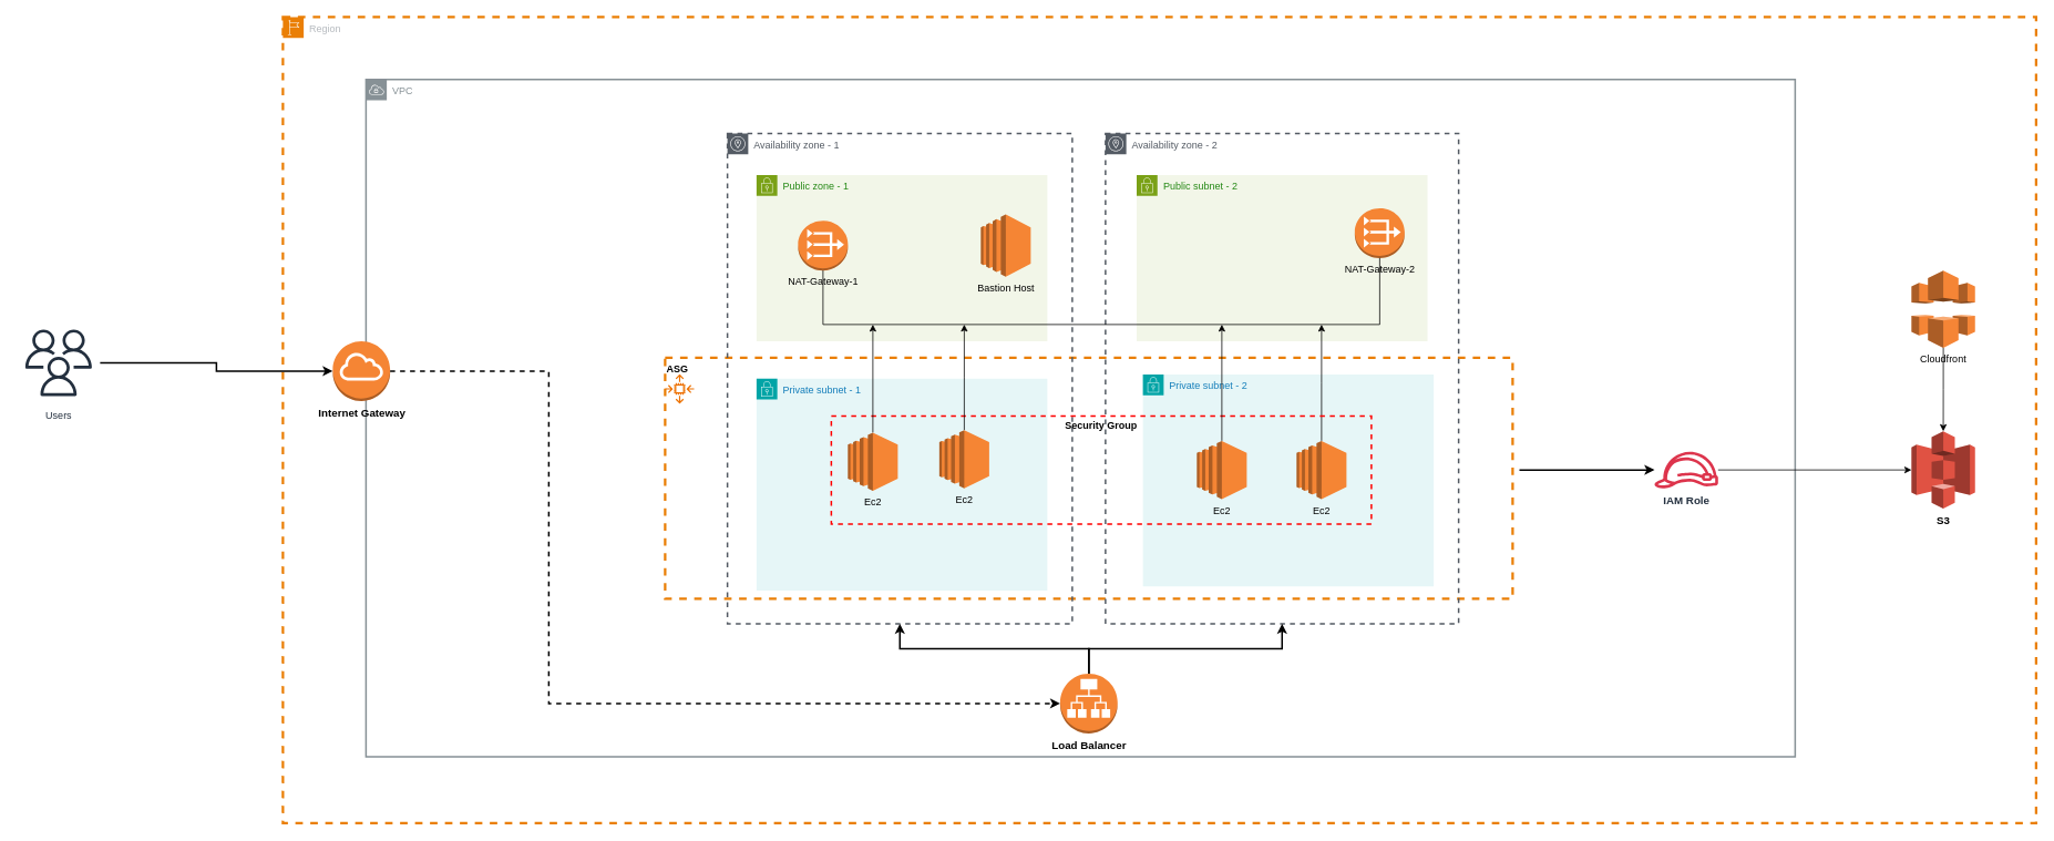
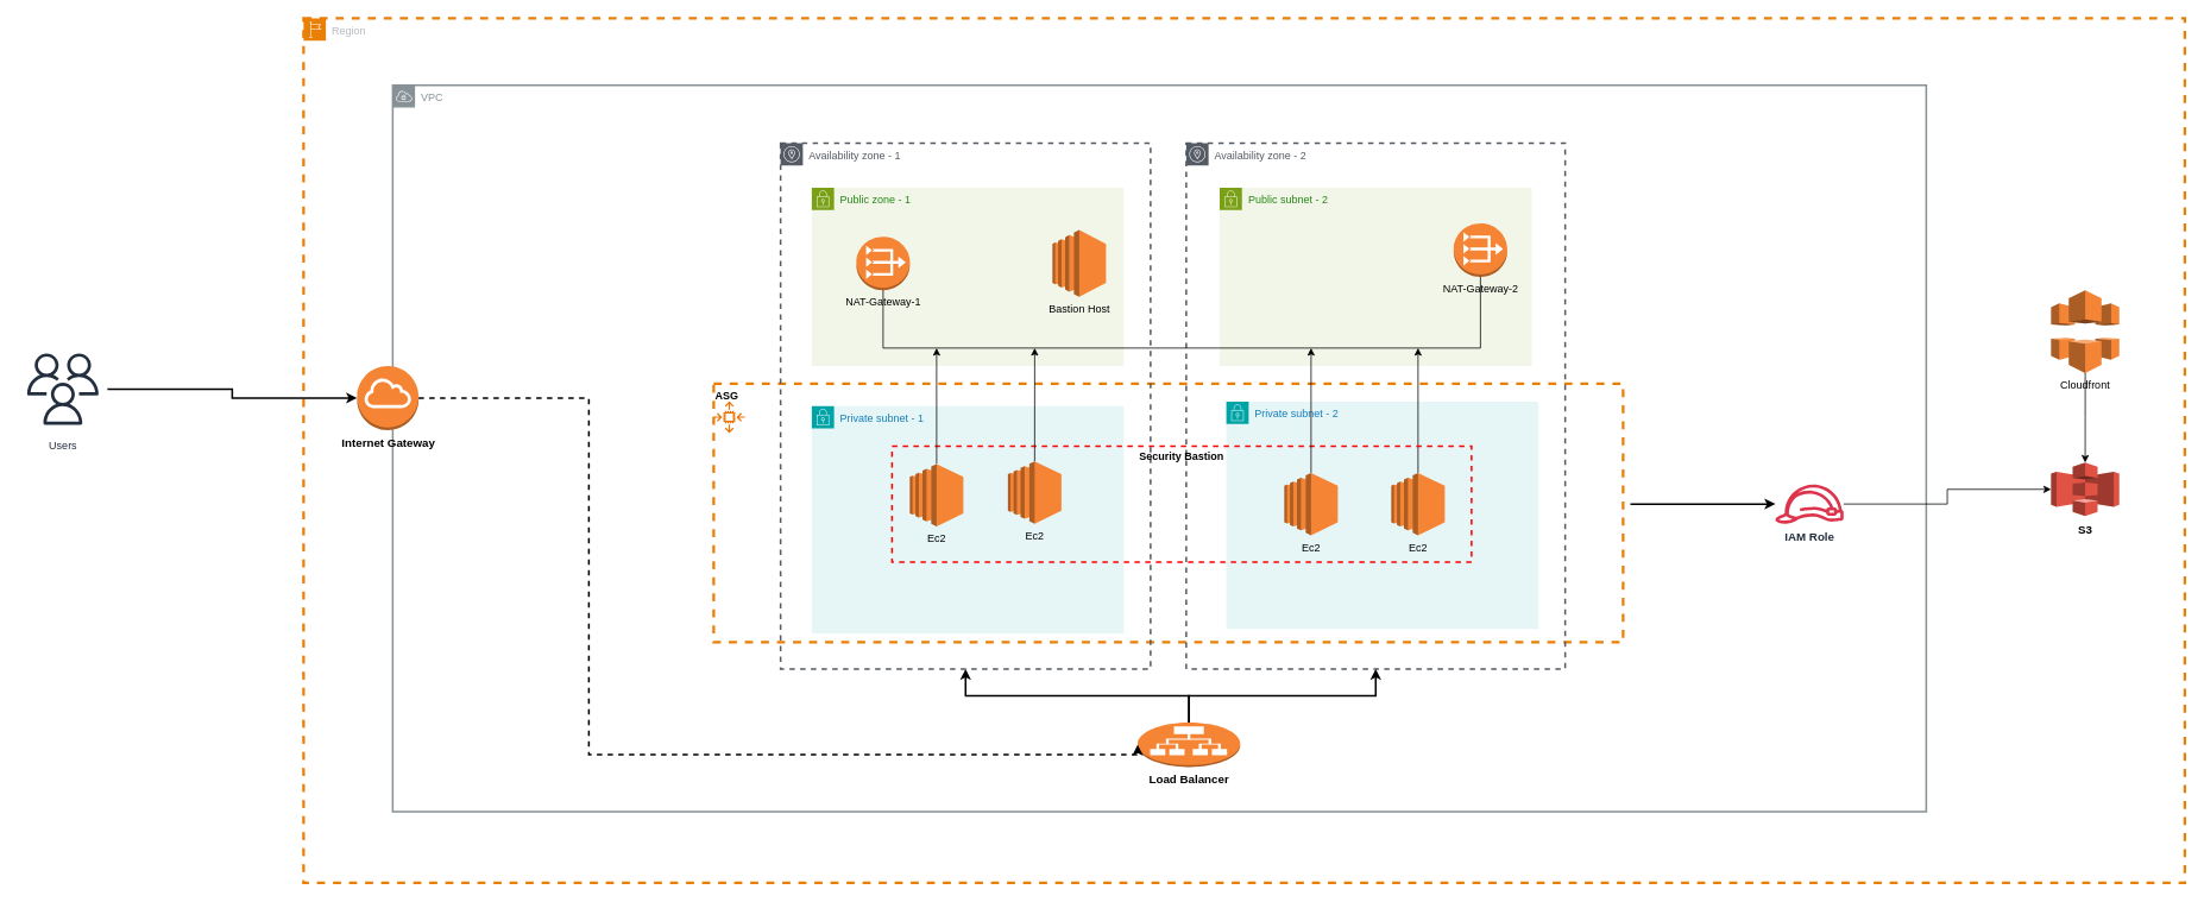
- <mxCell id="17" value="Security Group" style="fontStyle=1;verticalAlign=top;align=center;spacingTop=-2;fillColor=none;rounded=0;whiteSpace=wrap;html=1;strokeColor=#FF0000;strokeWidth=2;dashed=1;container=1;collapsible=0;expand=0;recursiveResize=0;" parent="1" vertex="1"><mxGeometry x="1000" y="500" width="650" height="130" as="geometry" /></mxCell>
+ <mxCell id="17" value="Security Bastion" style="fontStyle=1;verticalAlign=top;align=center;spacingTop=-2;fillColor=none;rounded=0;whiteSpace=wrap;html=1;strokeColor=#FF0000;strokeWidth=2;dashed=1;container=1;collapsible=0;expand=0;recursiveResize=0;" parent="1" vertex="1"><mxGeometry x="1000" y="500" width="650" height="130" as="geometry" /></mxCell>
- <mxCell id="21" value="S3" style="outlineConnect=0;dashed=0;verticalLabelPosition=bottom;verticalAlign=top;align=center;html=1;shape=mxgraph.aws3.s3;fillColor=#E05243;gradientColor=none;fontSize=13;fontStyle=1" parent="1" vertex="1"><mxGeometry x="2300" y="518.5" width="76.5" height="93" as="geometry" /></mxCell>
+ <mxCell id="21" value="S3" style="outlineConnect=0;dashed=0;verticalLabelPosition=bottom;verticalAlign=top;align=center;html=1;shape=mxgraph.aws3.s3;fillColor=#E05243;gradientColor=none;fontSize=13;fontStyle=1" parent="1" vertex="1"><mxGeometry x="2300" y="518.5" width="76.5" height="60" as="geometry" /></mxCell>
- <mxCell id="30" value="Load Balancer" style="outlineConnect=0;dashed=0;verticalLabelPosition=bottom;verticalAlign=top;align=center;html=1;shape=mxgraph.aws3.application_load_balancer;fillColor=#F58534;gradientColor=none;strokeWidth=2;fontStyle=1;fontSize=13;" parent="1" vertex="1"><mxGeometry x="1275.5" y="810" width="69" height="72" as="geometry" /></mxCell>
+ <mxCell id="30" value="Load Balancer" style="outlineConnect=0;dashed=0;verticalLabelPosition=bottom;verticalAlign=top;align=center;html=1;shape=mxgraph.aws3.application_load_balancer;fillColor=#F58534;gradientColor=none;strokeWidth=2;fontStyle=1;fontSize=13;" parent="1" vertex="1"><mxGeometry x="1275.5" y="810" width="115" height="50" as="geometry" /></mxCell>
